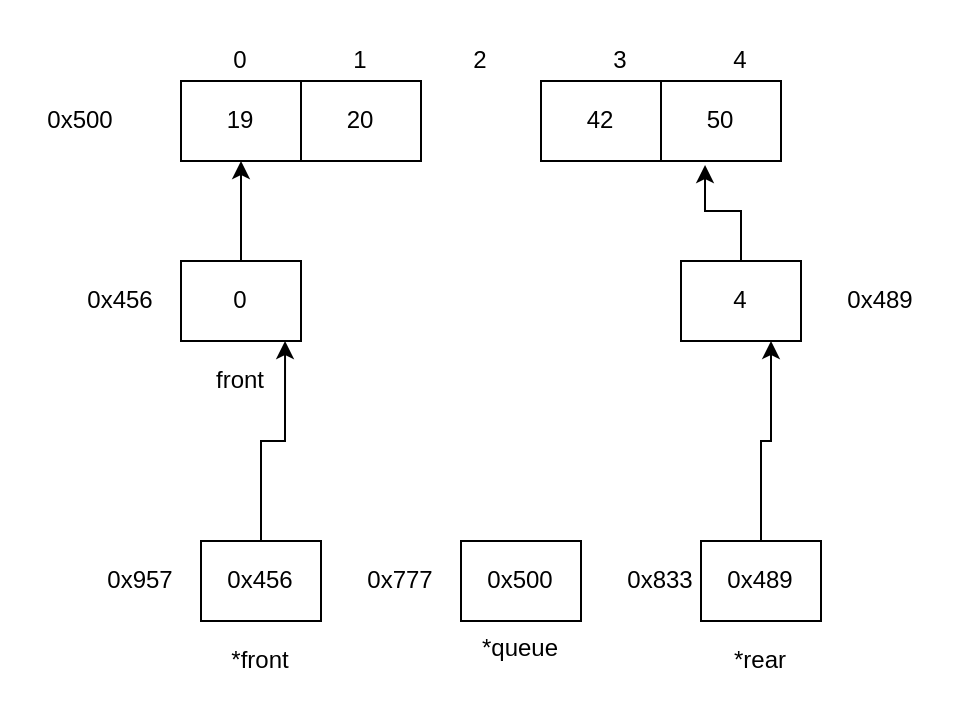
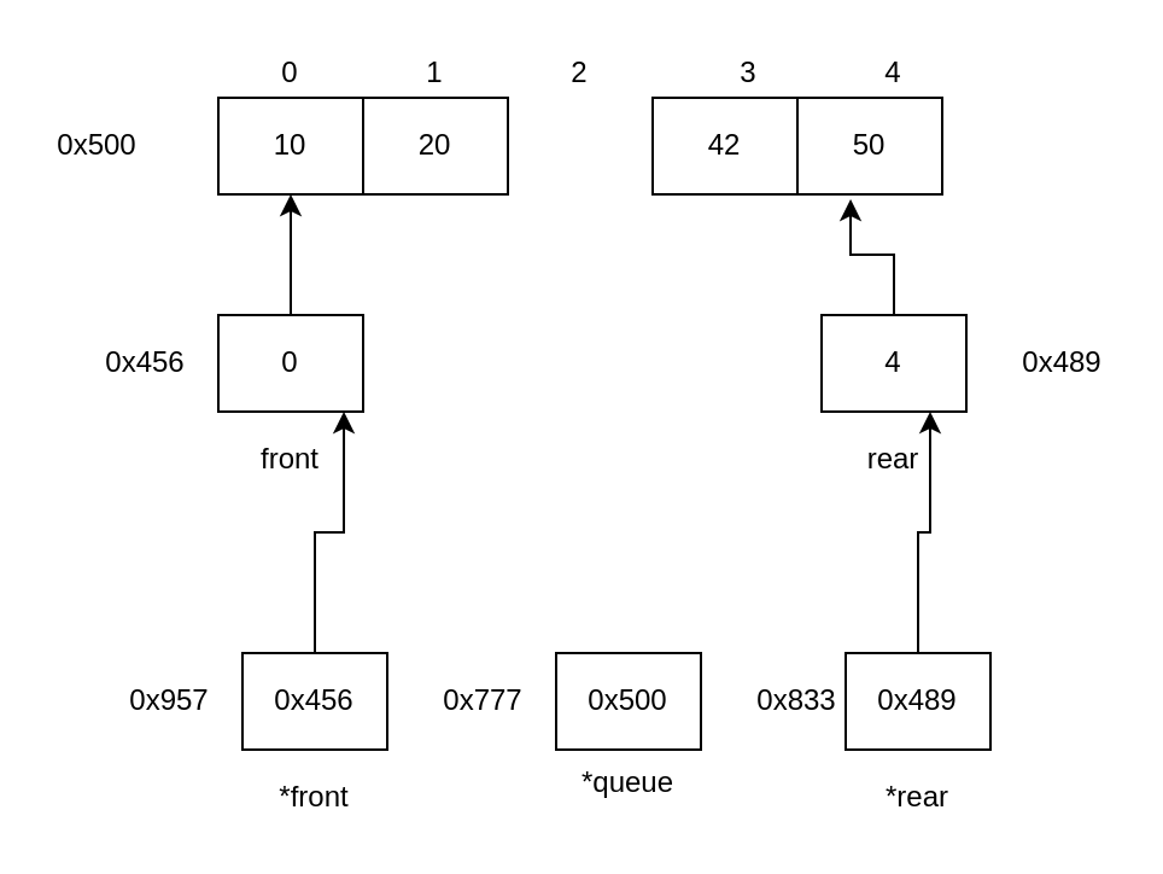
- <mxCell id="3" value="19" style="rounded=0;whiteSpace=wrap;html=1;" vertex="1" parent="2"><mxGeometry y="20" width="60" height="40" as="geometry" /></mxCell>
+ <mxCell id="3" value="10" style="rounded=0;whiteSpace=wrap;html=1;" vertex="1" parent="2"><mxGeometry y="20" width="60" height="40" as="geometry" /></mxCell>
+ <mxCell id="17" value="rear" style="text;html=1;strokeColor=none;fillColor=none;align=center;verticalAlign=middle;whiteSpace=wrap;rounded=0;" vertex="1" parent="1"><mxGeometry x="350" y="180" width="40" height="20" as="geometry" /></mxCell>
